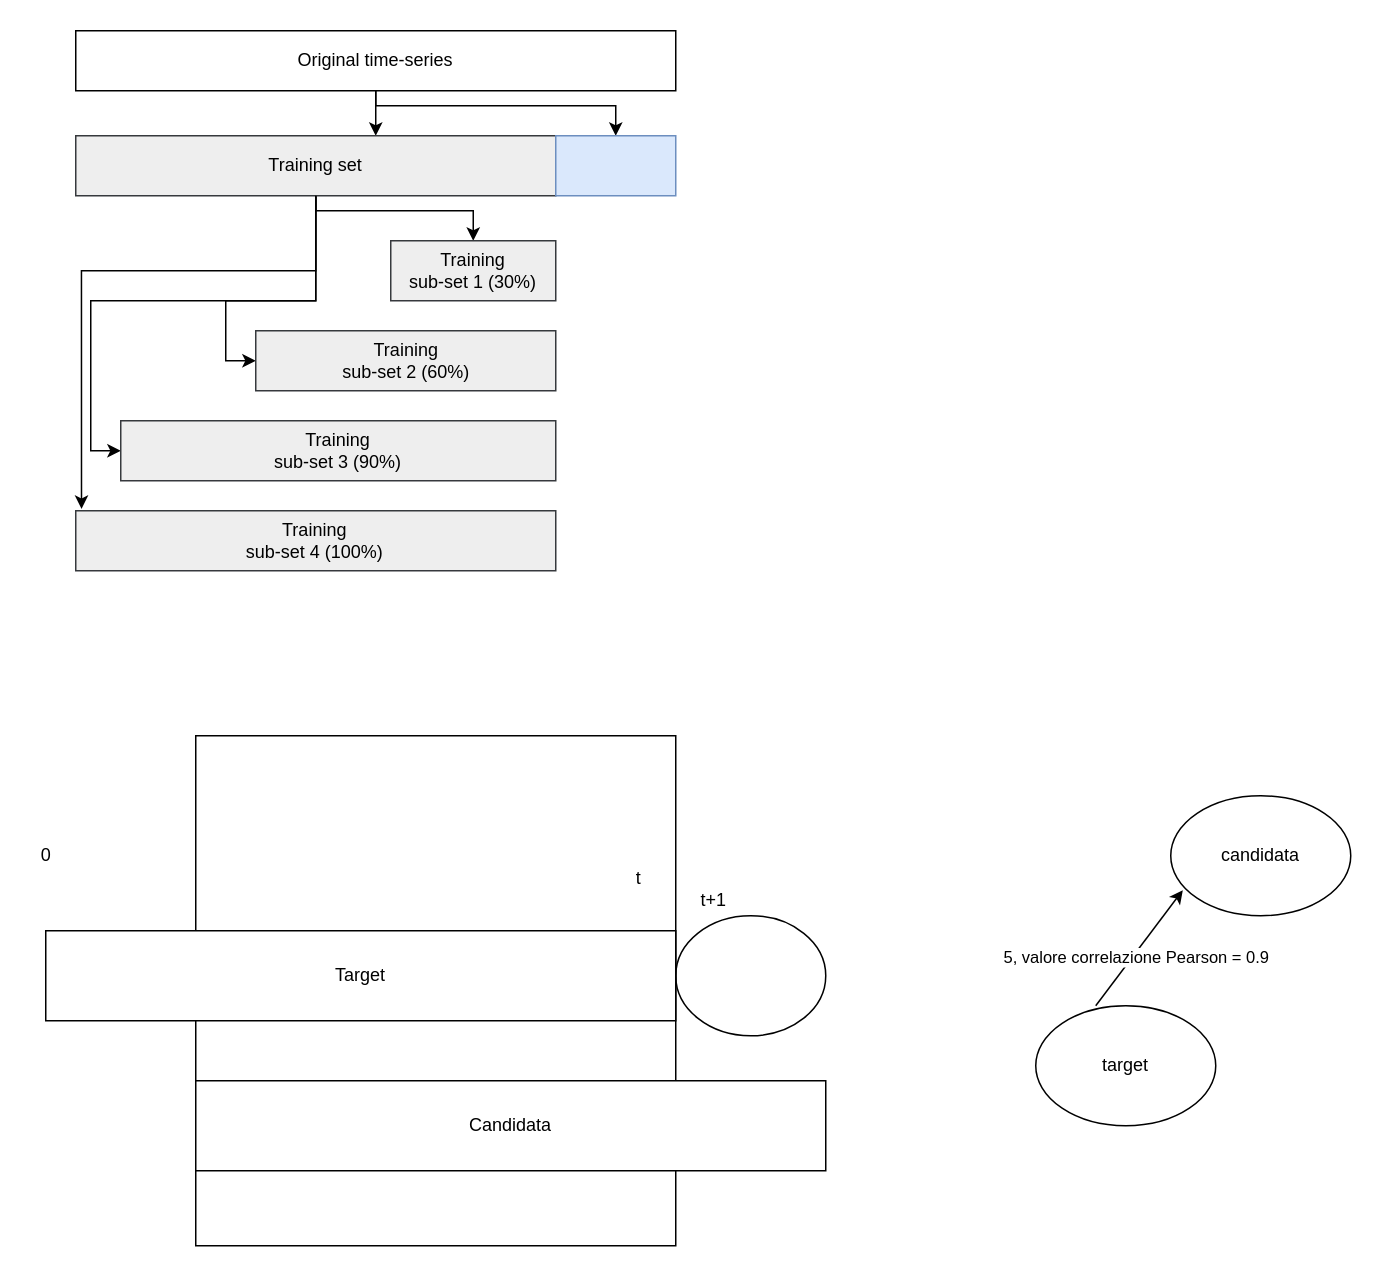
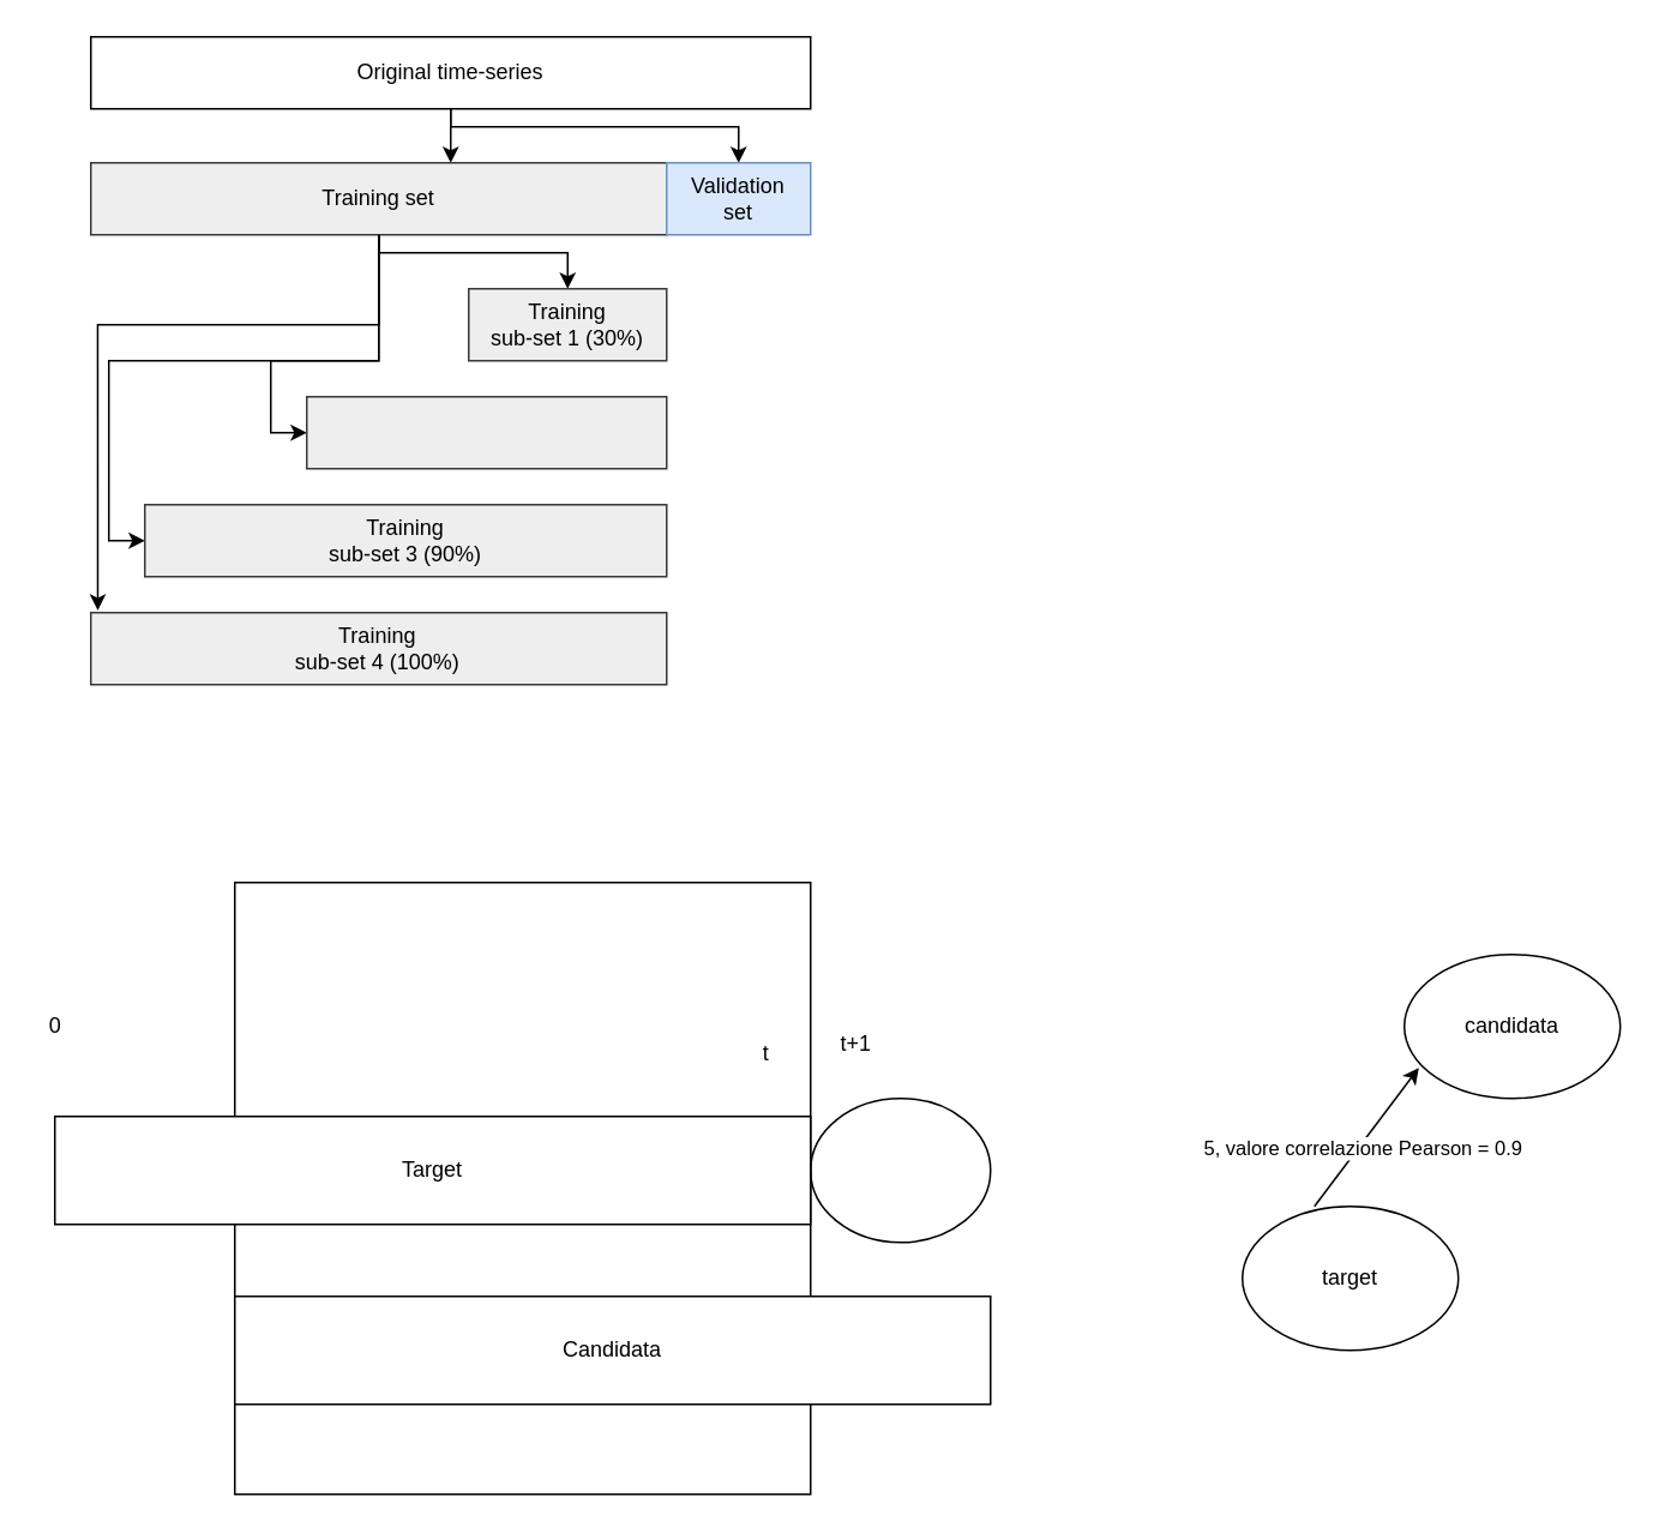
+ <mxCell id="17" value="Validation&lt;br&gt;set" style="text;html=1;strokeColor=none;fillColor=none;align=center;verticalAlign=middle;whiteSpace=wrap;rounded=0;" parent="13" vertex="1"><mxGeometry x="320" y="10" width="80" height="20" as="geometry" /></mxCell>
- <mxCell id="20" value="Training&lt;br&gt;sub-set 2 (60%)" style="text;html=1;strokeColor=none;fillColor=none;align=center;verticalAlign=middle;whiteSpace=wrap;rounded=0;" parent="18" vertex="1"><mxGeometry x="37.509" y="10" width="125" height="20" as="geometry" /></mxCell>
- <mxCell id="32" value="t+1" style="text;html=1;align=center;verticalAlign=middle;resizable=0;points=[];autosize=1;" vertex="1" parent="1"><mxGeometry x="460" y="590" width="30" height="20" as="geometry" /></mxCell>
+ <mxCell id="32" value="t+1" style="text;html=1;align=center;verticalAlign=middle;resizable=0;points=[];autosize=1;" vertex="1" parent="1"><mxGeometry x="460" y="570" width="30" height="20" as="geometry" /></mxCell>
